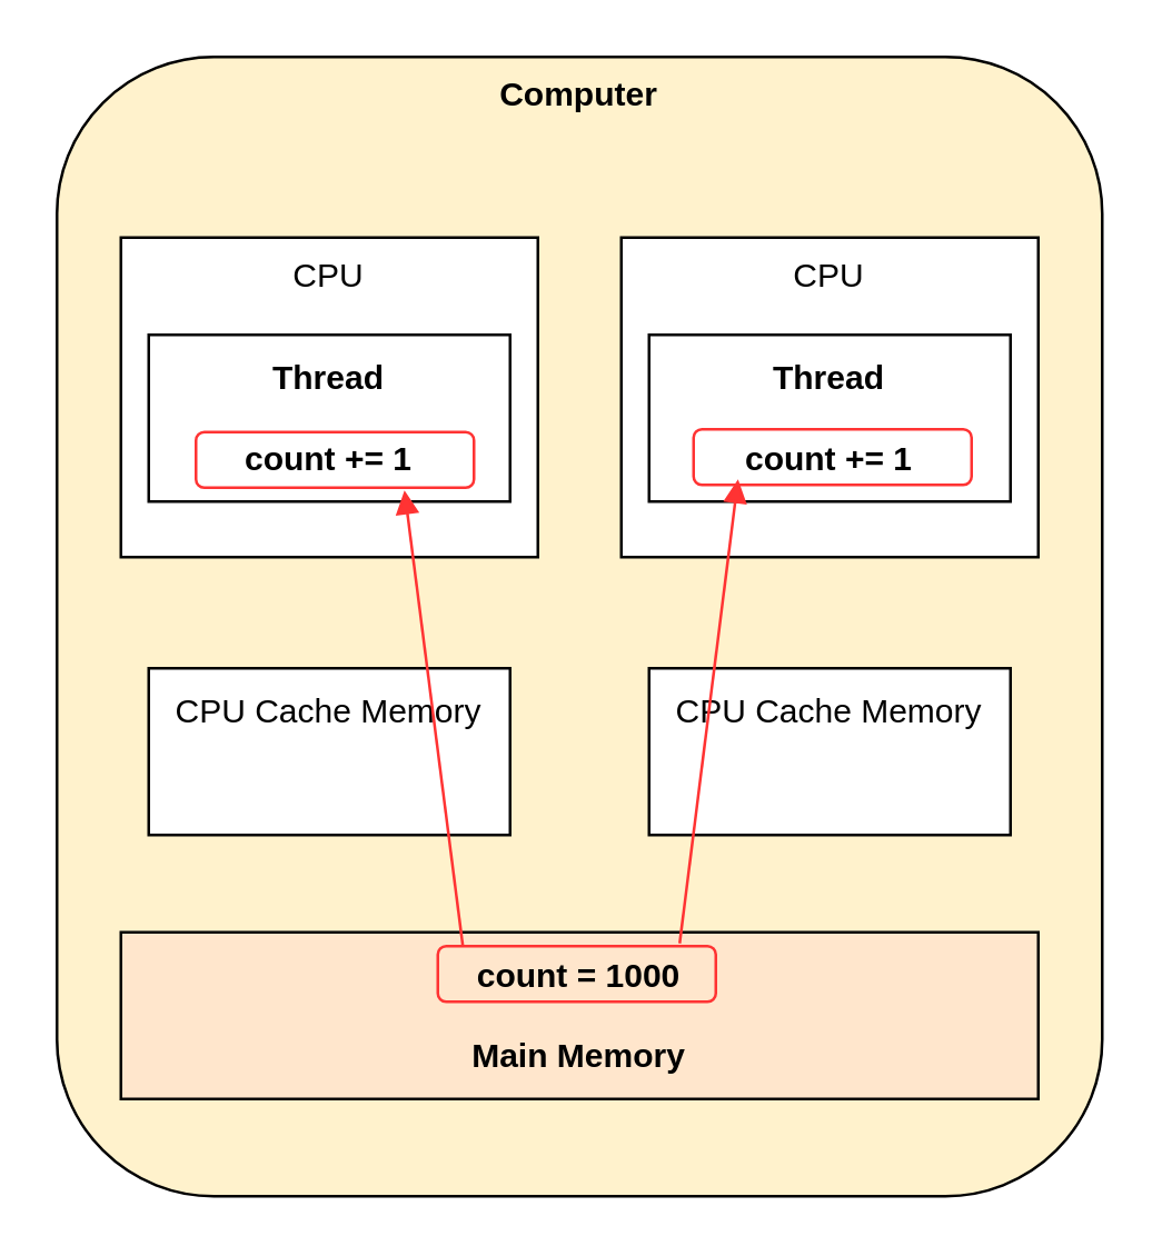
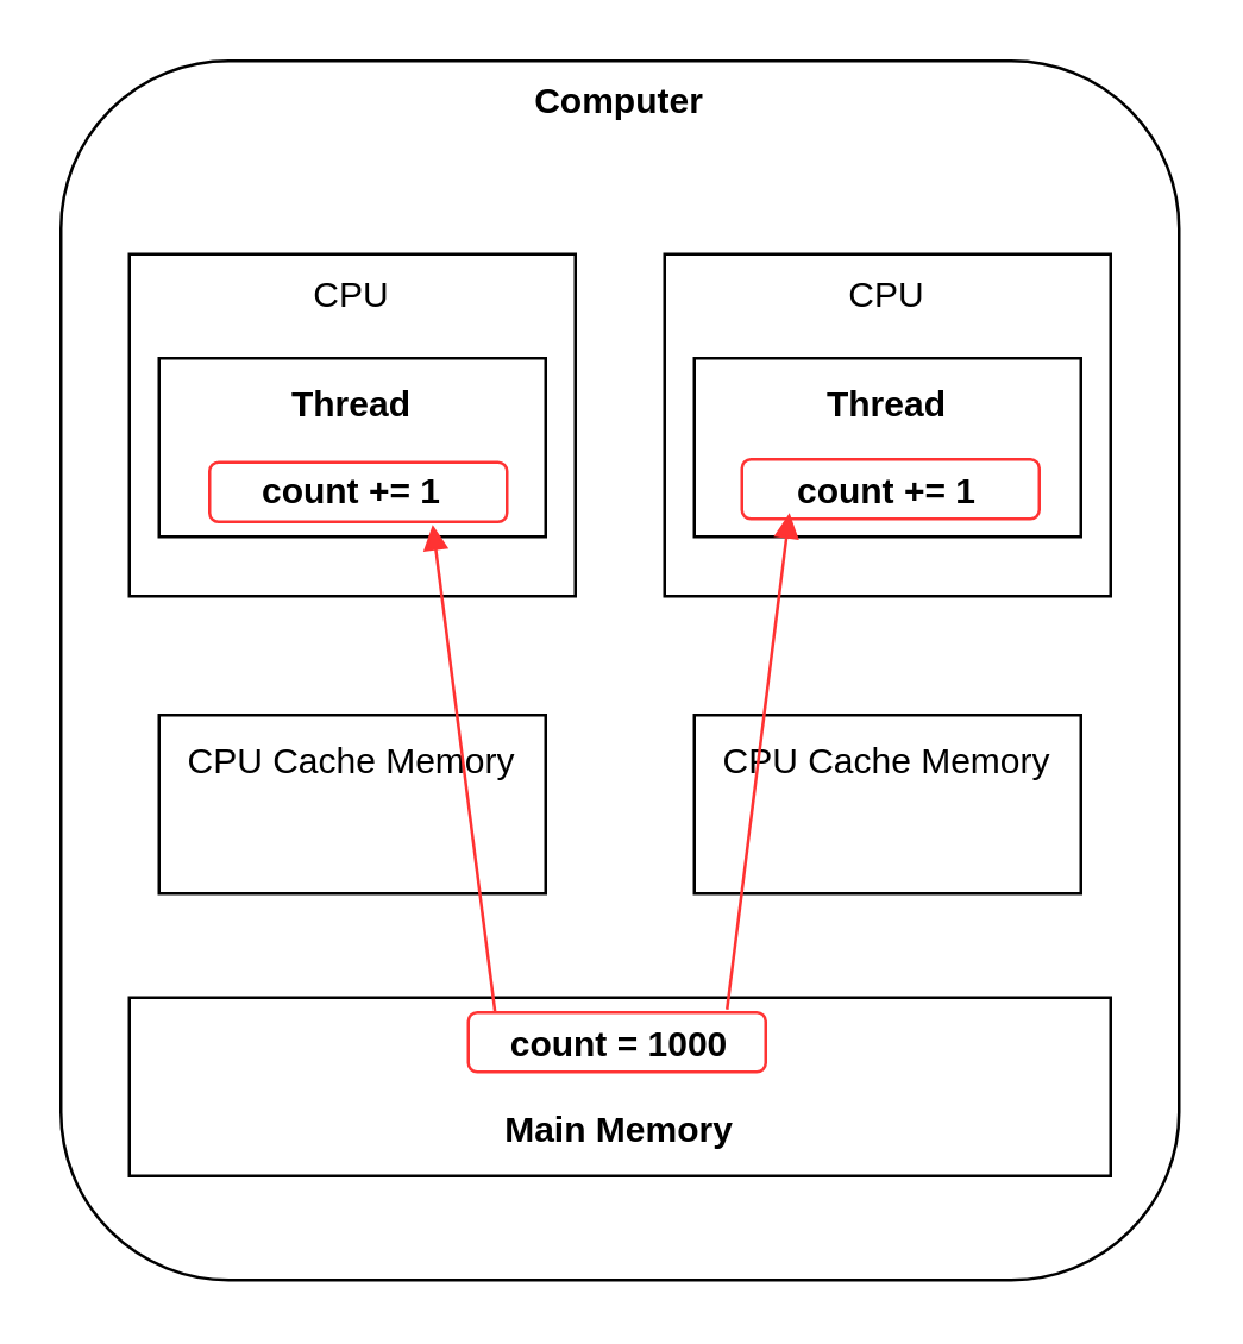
- <mxCell id="2" value="Computer" style="rounded=1;whiteSpace=wrap;html=1;fontStyle=1;verticalAlign=top;fillColor=#fff2cc;" vertex="1" parent="1"><mxGeometry x="20" y="20" width="376" height="410" as="geometry" /></mxCell>
+ <mxCell id="2" value="Computer" style="rounded=1;whiteSpace=wrap;html=1;fontStyle=1;verticalAlign=top;" vertex="1" parent="1"><mxGeometry x="20" y="20" width="376" height="410" as="geometry" /></mxCell>
- <mxCell id="4" value="&lt;div&gt;&lt;span&gt;count = 1000&lt;/span&gt;&lt;/div&gt;&lt;div&gt;&lt;br&gt;&lt;/div&gt;Main Memory" style="rounded=0;whiteSpace=wrap;html=1;fontStyle=1;fillColor=#ffe6cc;" vertex="1" parent="1"><mxGeometry x="43" y="335" width="330" height="60" as="geometry" /></mxCell>
+ <mxCell id="4" value="&lt;div&gt;&lt;span&gt;count = 1000&lt;/span&gt;&lt;/div&gt;&lt;div&gt;&lt;br&gt;&lt;/div&gt;Main Memory" style="rounded=0;whiteSpace=wrap;html=1;fontStyle=1" vertex="1" parent="1"><mxGeometry x="43" y="335" width="330" height="60" as="geometry" /></mxCell>
